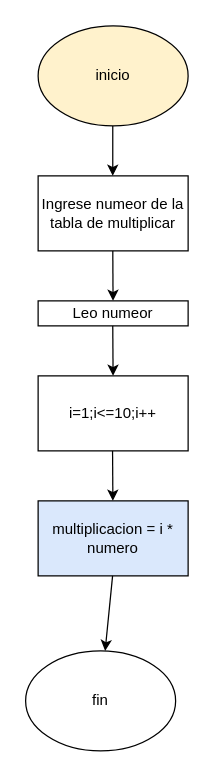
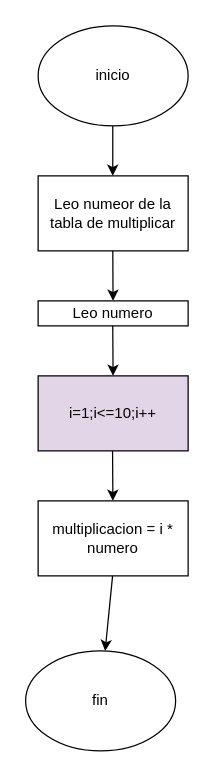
- <mxCell id="2" value="inicio" style="ellipse;whiteSpace=wrap;html=1;fillColor=#fff2cc;" parent="1" vertex="1"><mxGeometry x="30" y="20" width="120" height="80" as="geometry" /></mxCell>
+ <mxCell id="2" value="inicio" style="ellipse;whiteSpace=wrap;html=1;" parent="1" vertex="1"><mxGeometry x="30" y="20" width="120" height="80" as="geometry" /></mxCell>
- <mxCell id="4" value="Ingrese numeor de la tabla de multiplicar" style="rounded=0;whiteSpace=wrap;html=1;" parent="1" vertex="1"><mxGeometry x="30" y="140" width="120" height="60" as="geometry" /></mxCell>
+ <mxCell id="4" value="Leo numeor de la tabla de multiplicar" style="rounded=0;whiteSpace=wrap;html=1;" parent="1" vertex="1"><mxGeometry x="30" y="140" width="120" height="60" as="geometry" /></mxCell>
- <mxCell id="6" value="Leo numeor" style="rounded=0;whiteSpace=wrap;html=1;" parent="1" vertex="1"><mxGeometry x="30" y="240" width="120" height="20" as="geometry" /></mxCell>
+ <mxCell id="6" value="Leo numero" style="rounded=0;whiteSpace=wrap;html=1;" parent="1" vertex="1"><mxGeometry x="30" y="240" width="120" height="20" as="geometry" /></mxCell>
- <mxCell id="8" value="i=1;i&lt;=10;i++" style="rounded=0;whiteSpace=wrap;html=1;" parent="1" vertex="1"><mxGeometry x="30" y="300" width="120" height="60" as="geometry" /></mxCell>
+ <mxCell id="8" value="i=1;i&lt;=10;i++" style="rounded=0;whiteSpace=wrap;html=1;fillColor=#e1d5e7;" parent="1" vertex="1"><mxGeometry x="30" y="300" width="120" height="60" as="geometry" /></mxCell>
- <mxCell id="10" value="multiplicacion = i * numero" style="rounded=0;whiteSpace=wrap;html=1;fillColor=#dae8fc;" parent="1" vertex="1"><mxGeometry x="30" y="400" width="120" height="60" as="geometry" /></mxCell>
+ <mxCell id="10" value="multiplicacion = i * numero" style="rounded=0;whiteSpace=wrap;html=1;" parent="1" vertex="1"><mxGeometry x="30" y="400" width="120" height="60" as="geometry" /></mxCell>
